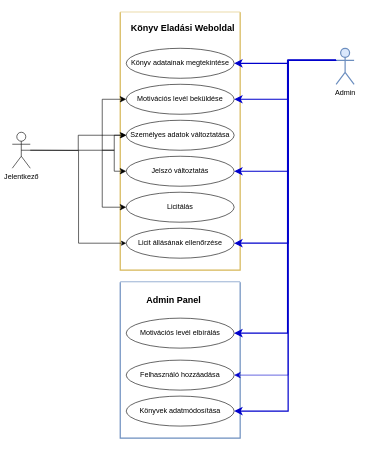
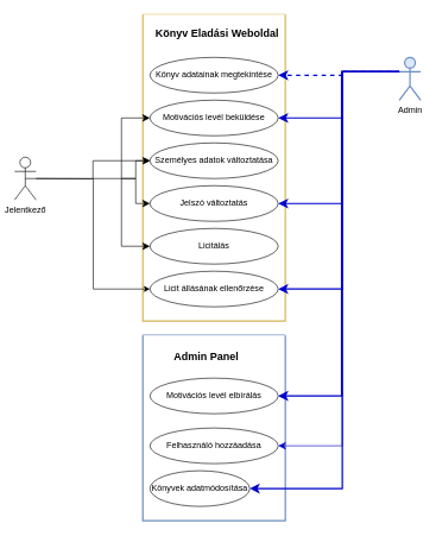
- <mxCell id="22" value="" style="edgeStyle=elbowEdgeStyle;elbow=horizontal;endArrow=classic;html=1;curved=0;rounded=0;endSize=8;startSize=8;exitX=0;exitY=0.333;exitDx=0;exitDy=0;exitPerimeter=0;entryX=1;entryY=0.5;entryDx=0;entryDy=0;strokeColor=#0000CC;strokeWidth=2;" edge="1" parent="1" source="12" target="4"><mxGeometry width="50" height="50" relative="1" as="geometry"><mxPoint x="280" y="400" as="sourcePoint" /><mxPoint x="330" y="350" as="targetPoint" /><Array as="points"><mxPoint x="480" y="110" /></Array></mxGeometry></mxCell>
+ <mxCell id="22" value="" style="edgeStyle=elbowEdgeStyle;elbow=horizontal;endArrow=classic;html=1;curved=0;rounded=0;endSize=8;startSize=8;exitX=0;exitY=0.333;exitDx=0;exitDy=0;exitPerimeter=0;entryX=1;entryY=0.5;entryDx=0;entryDy=0;strokeColor=#0000CC;strokeWidth=2;dashed=1;" edge="1" parent="1" source="12" target="4"><mxGeometry width="50" height="50" relative="1" as="geometry"><mxPoint x="280" y="400" as="sourcePoint" /><mxPoint x="330" y="350" as="targetPoint" /><Array as="points"><mxPoint x="480" y="110" /></Array></mxGeometry></mxCell>
- <mxCell id="17" value="Könyvek adatmódosítása" style="ellipse;whiteSpace=wrap;html=1;" vertex="1" parent="13"><mxGeometry x="10" y="190" width="180" height="50" as="geometry" /></mxCell>
+ <mxCell id="17" value="Könyvek adatmódosítása" style="ellipse;whiteSpace=wrap;html=1;" vertex="1" parent="13"><mxGeometry x="10" y="190" width="140" height="50" as="geometry" /></mxCell>
